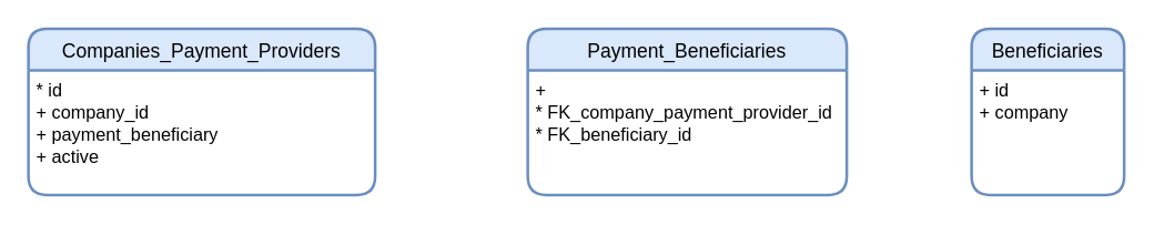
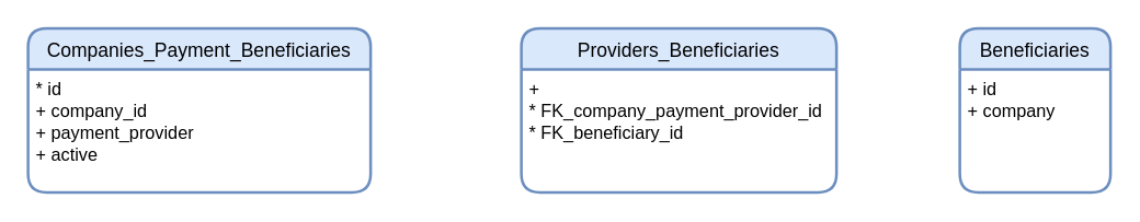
- <mxCell id="2" value="Companies_Payment_Providers" style="swimlane;childLayout=stackLayout;horizontal=1;startSize=30;horizontalStack=0;rounded=1;fontSize=14;fontStyle=0;strokeWidth=2;resizeParent=0;resizeLast=1;shadow=0;dashed=0;align=center;fillColor=#dae8fc;strokeColor=#6c8ebf;" vertex="1" parent="1"><mxGeometry y="20" width="250" height="120" as="geometry" x="20" /></mxCell>
+ <mxCell id="2" value="Companies_Payment_Beneficiaries" style="swimlane;childLayout=stackLayout;horizontal=1;startSize=30;horizontalStack=0;rounded=1;fontSize=14;fontStyle=0;strokeWidth=2;resizeParent=0;resizeLast=1;shadow=0;dashed=0;align=center;fillColor=#dae8fc;strokeColor=#6c8ebf;" vertex="1" parent="1"><mxGeometry y="20" width="250" height="120" as="geometry" x="20" /></mxCell>
- <mxCell id="6" value="Payment_Beneficiaries" style="swimlane;childLayout=stackLayout;horizontal=1;startSize=30;horizontalStack=0;rounded=1;fontSize=14;fontStyle=0;strokeWidth=2;resizeParent=0;resizeLast=1;shadow=0;dashed=0;align=center;fillColor=#dae8fc;strokeColor=#6c8ebf;" vertex="1" parent="1"><mxGeometry x="380" y="20" width="230" height="120" as="geometry" /></mxCell>
+ <mxCell id="6" value="Providers_Beneficiaries" style="swimlane;childLayout=stackLayout;horizontal=1;startSize=30;horizontalStack=0;rounded=1;fontSize=14;fontStyle=0;strokeWidth=2;resizeParent=0;resizeLast=1;shadow=0;dashed=0;align=center;fillColor=#dae8fc;strokeColor=#6c8ebf;" vertex="1" parent="1"><mxGeometry x="380" y="20" width="230" height="120" as="geometry" /></mxCell>
- <mxCell id="3" value="* id&#10;+ company_id&#10;+ payment_beneficiary&#10;+ active&#10;" style="align=left;strokeColor=none;fillColor=none;spacingLeft=4;fontSize=13;verticalAlign=top;resizable=0;rotatable=0;part=1;" vertex="1" parent="2"><mxGeometry y="30" width="250" height="90" as="geometry" /></mxCell>
+ <mxCell id="3" value="* id&#10;+ company_id&#10;+ payment_provider&#10;+ active&#10;" style="align=left;strokeColor=none;fillColor=none;spacingLeft=4;fontSize=13;verticalAlign=top;resizable=0;rotatable=0;part=1;" vertex="1" parent="2"><mxGeometry y="30" width="250" height="90" as="geometry" /></mxCell>
